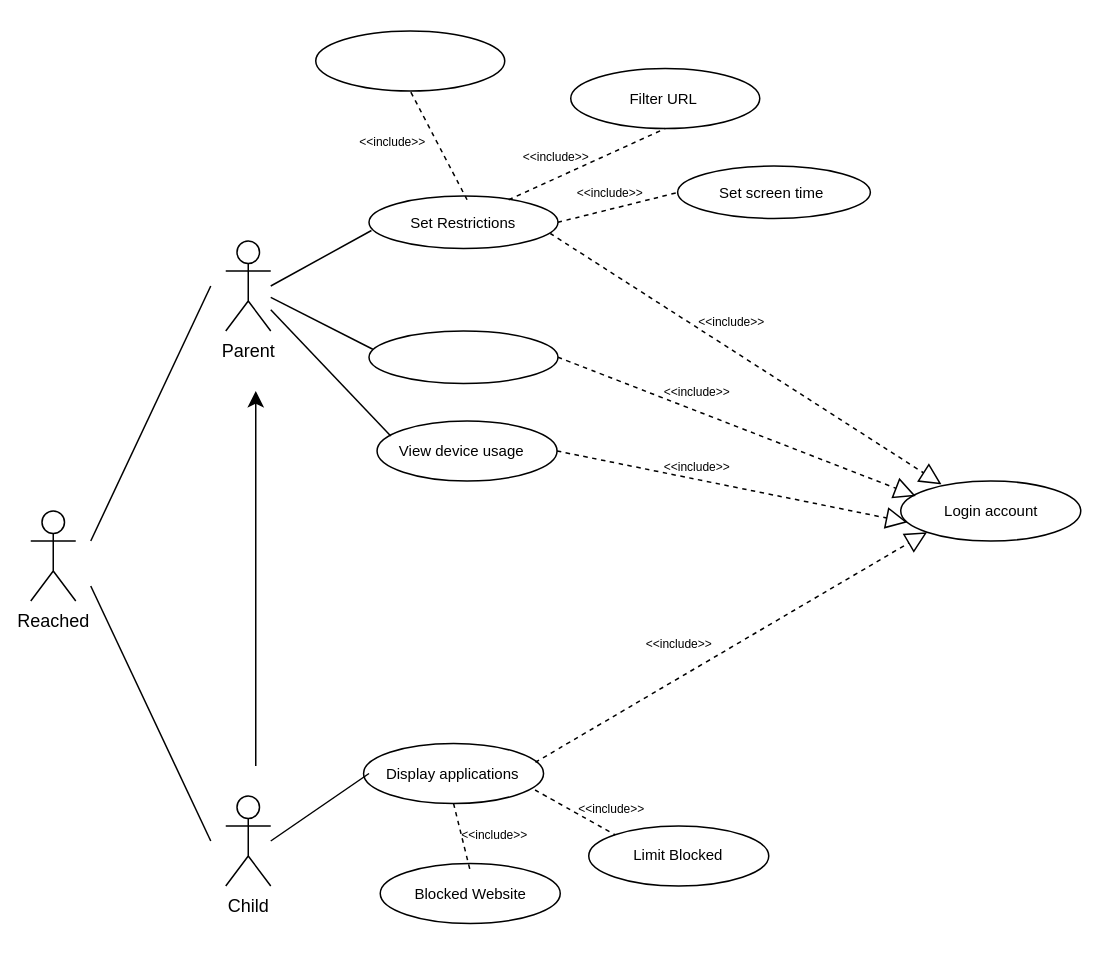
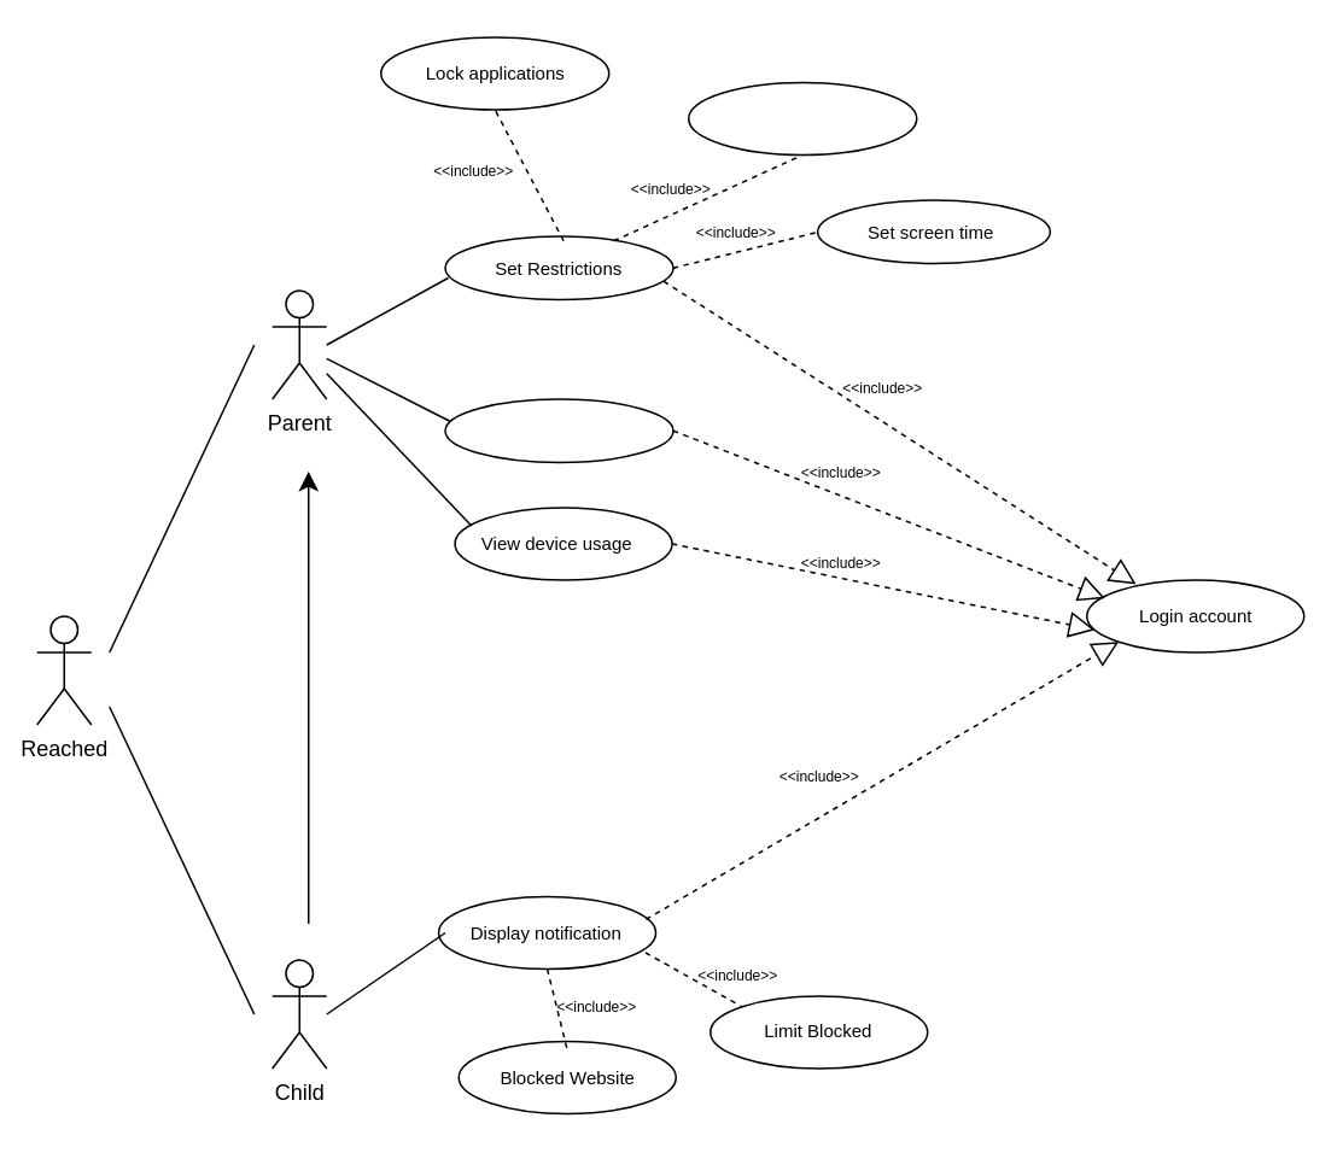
+ <mxCell id="16" value="Lock applications" style="text;html=1;align=center;verticalAlign=middle;whiteSpace=wrap;rounded=0;fontSize=10;movable=1;resizable=1;rotatable=1;deletable=1;editable=1;locked=0;connectable=1;" vertex="1" parent="1"><mxGeometry x="217.5" y="25" width="111" height="30" as="geometry" /></mxCell>
- <mxCell id="12" value="Filter URL&amp;nbsp;" style="text;html=1;align=center;verticalAlign=middle;whiteSpace=wrap;rounded=0;fontSize=10;movable=1;resizable=1;rotatable=1;deletable=1;editable=1;locked=0;connectable=1;" vertex="1" parent="1"><mxGeometry x="387.5" y="50" width="111" height="30" as="geometry" /></mxCell>
- <mxCell id="24" value="Display applications" style="text;html=1;align=center;verticalAlign=middle;whiteSpace=wrap;rounded=0;fontSize=10;movable=1;resizable=1;rotatable=1;deletable=1;editable=1;locked=0;connectable=1;" vertex="1" parent="1"><mxGeometry x="245.5" y="500" width="111" height="30" as="geometry" /></mxCell>
+ <mxCell id="24" value="Display notification" style="text;html=1;align=center;verticalAlign=middle;whiteSpace=wrap;rounded=0;fontSize=10;movable=1;resizable=1;rotatable=1;deletable=1;editable=1;locked=0;connectable=1;" vertex="1" parent="1"><mxGeometry x="245.5" y="500" width="111" height="30" as="geometry" /></mxCell>
